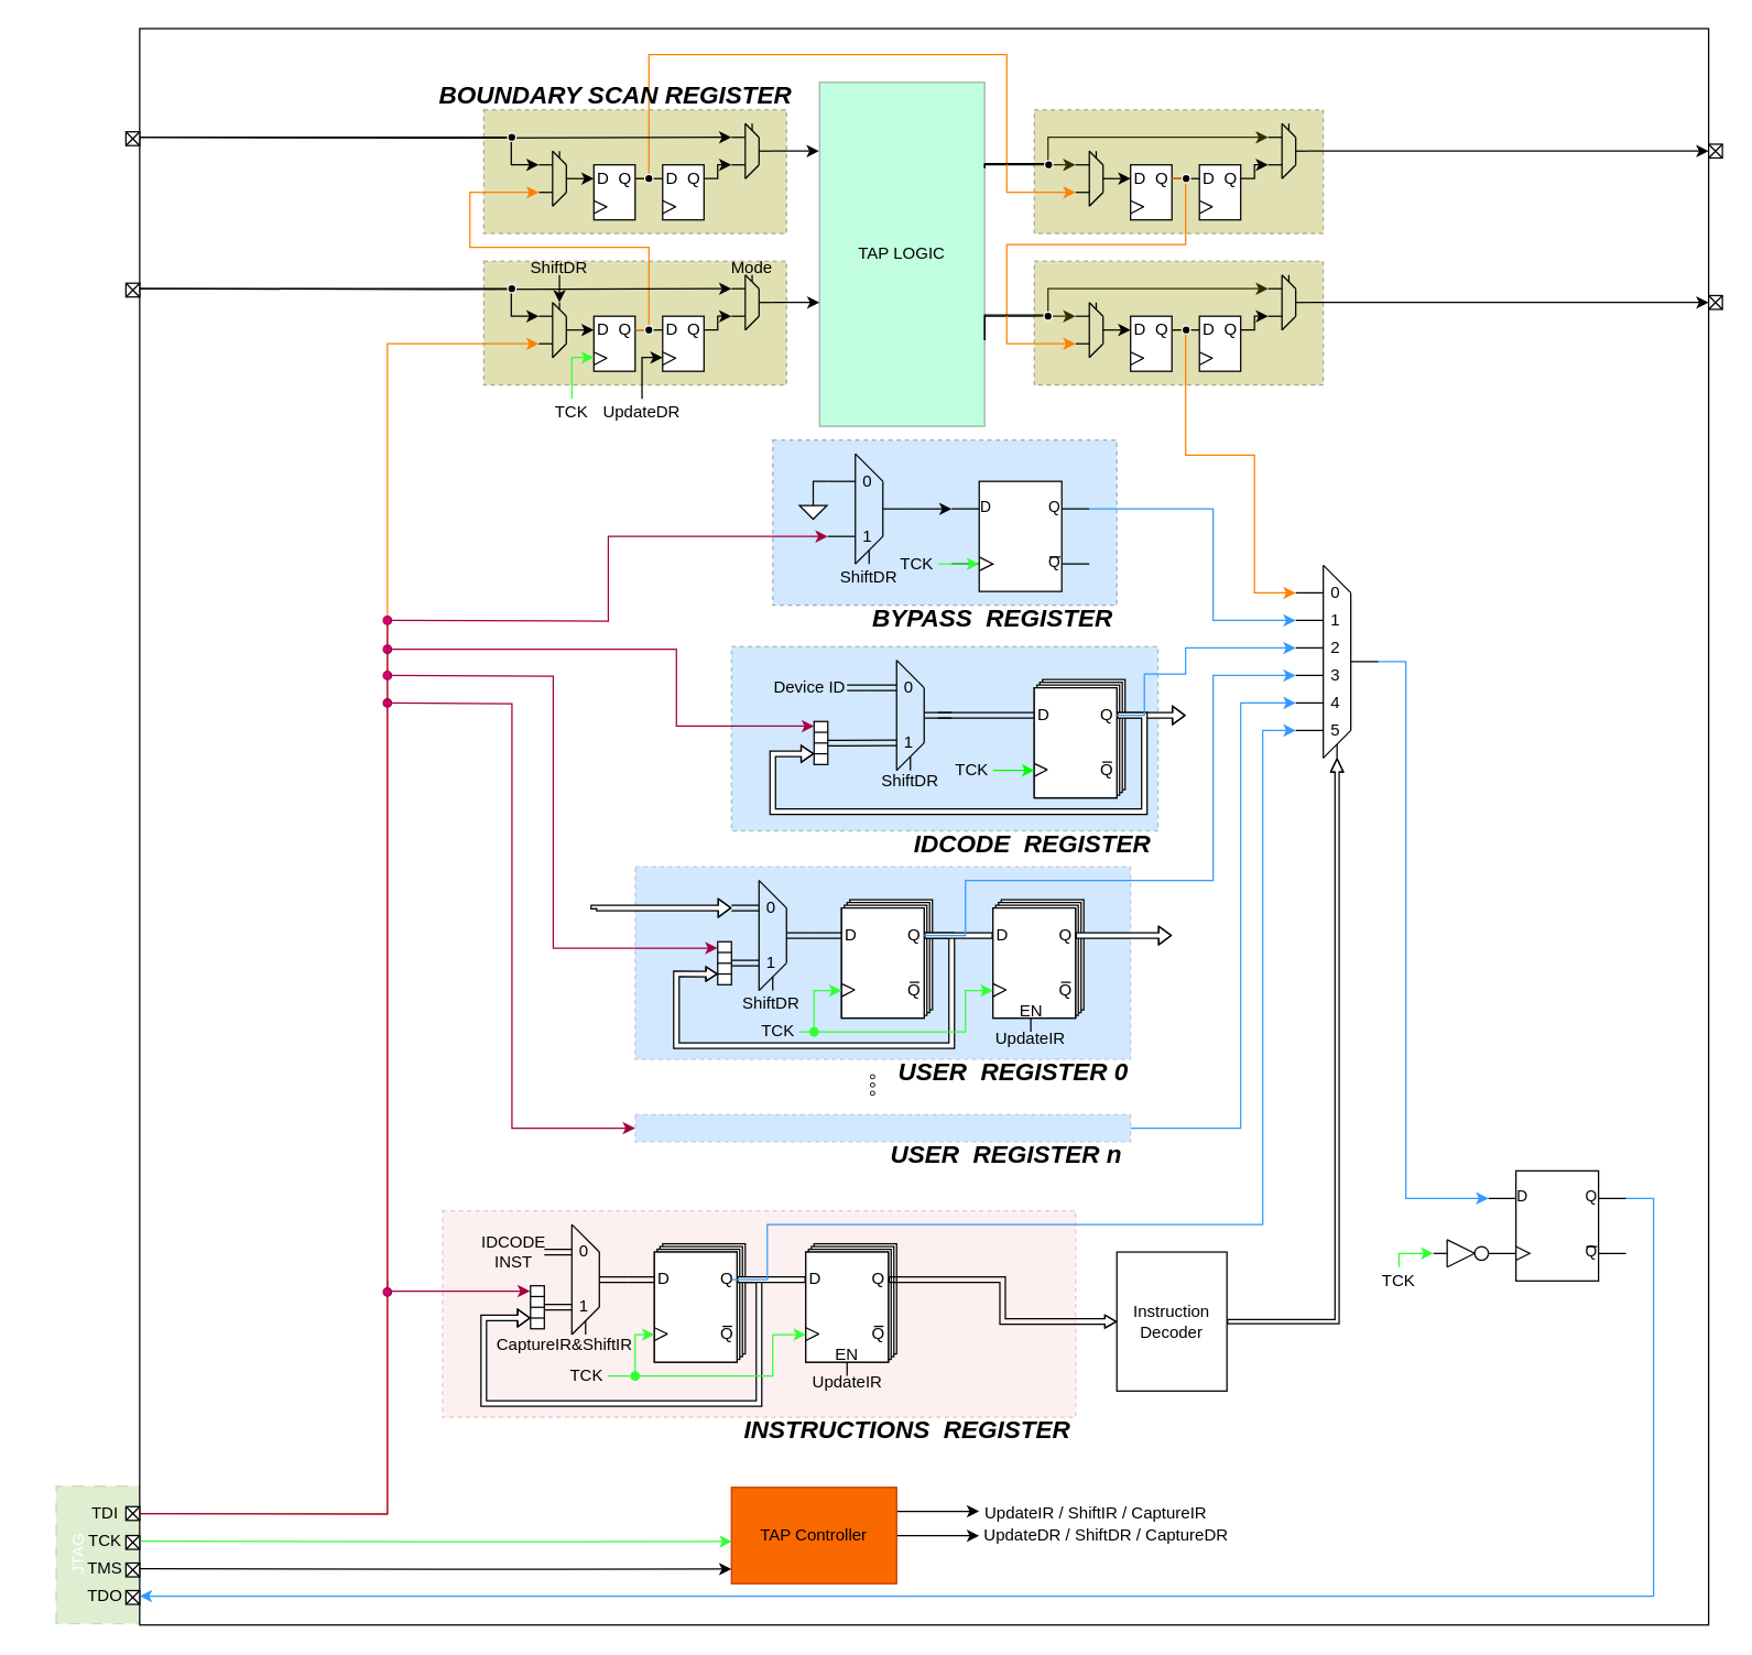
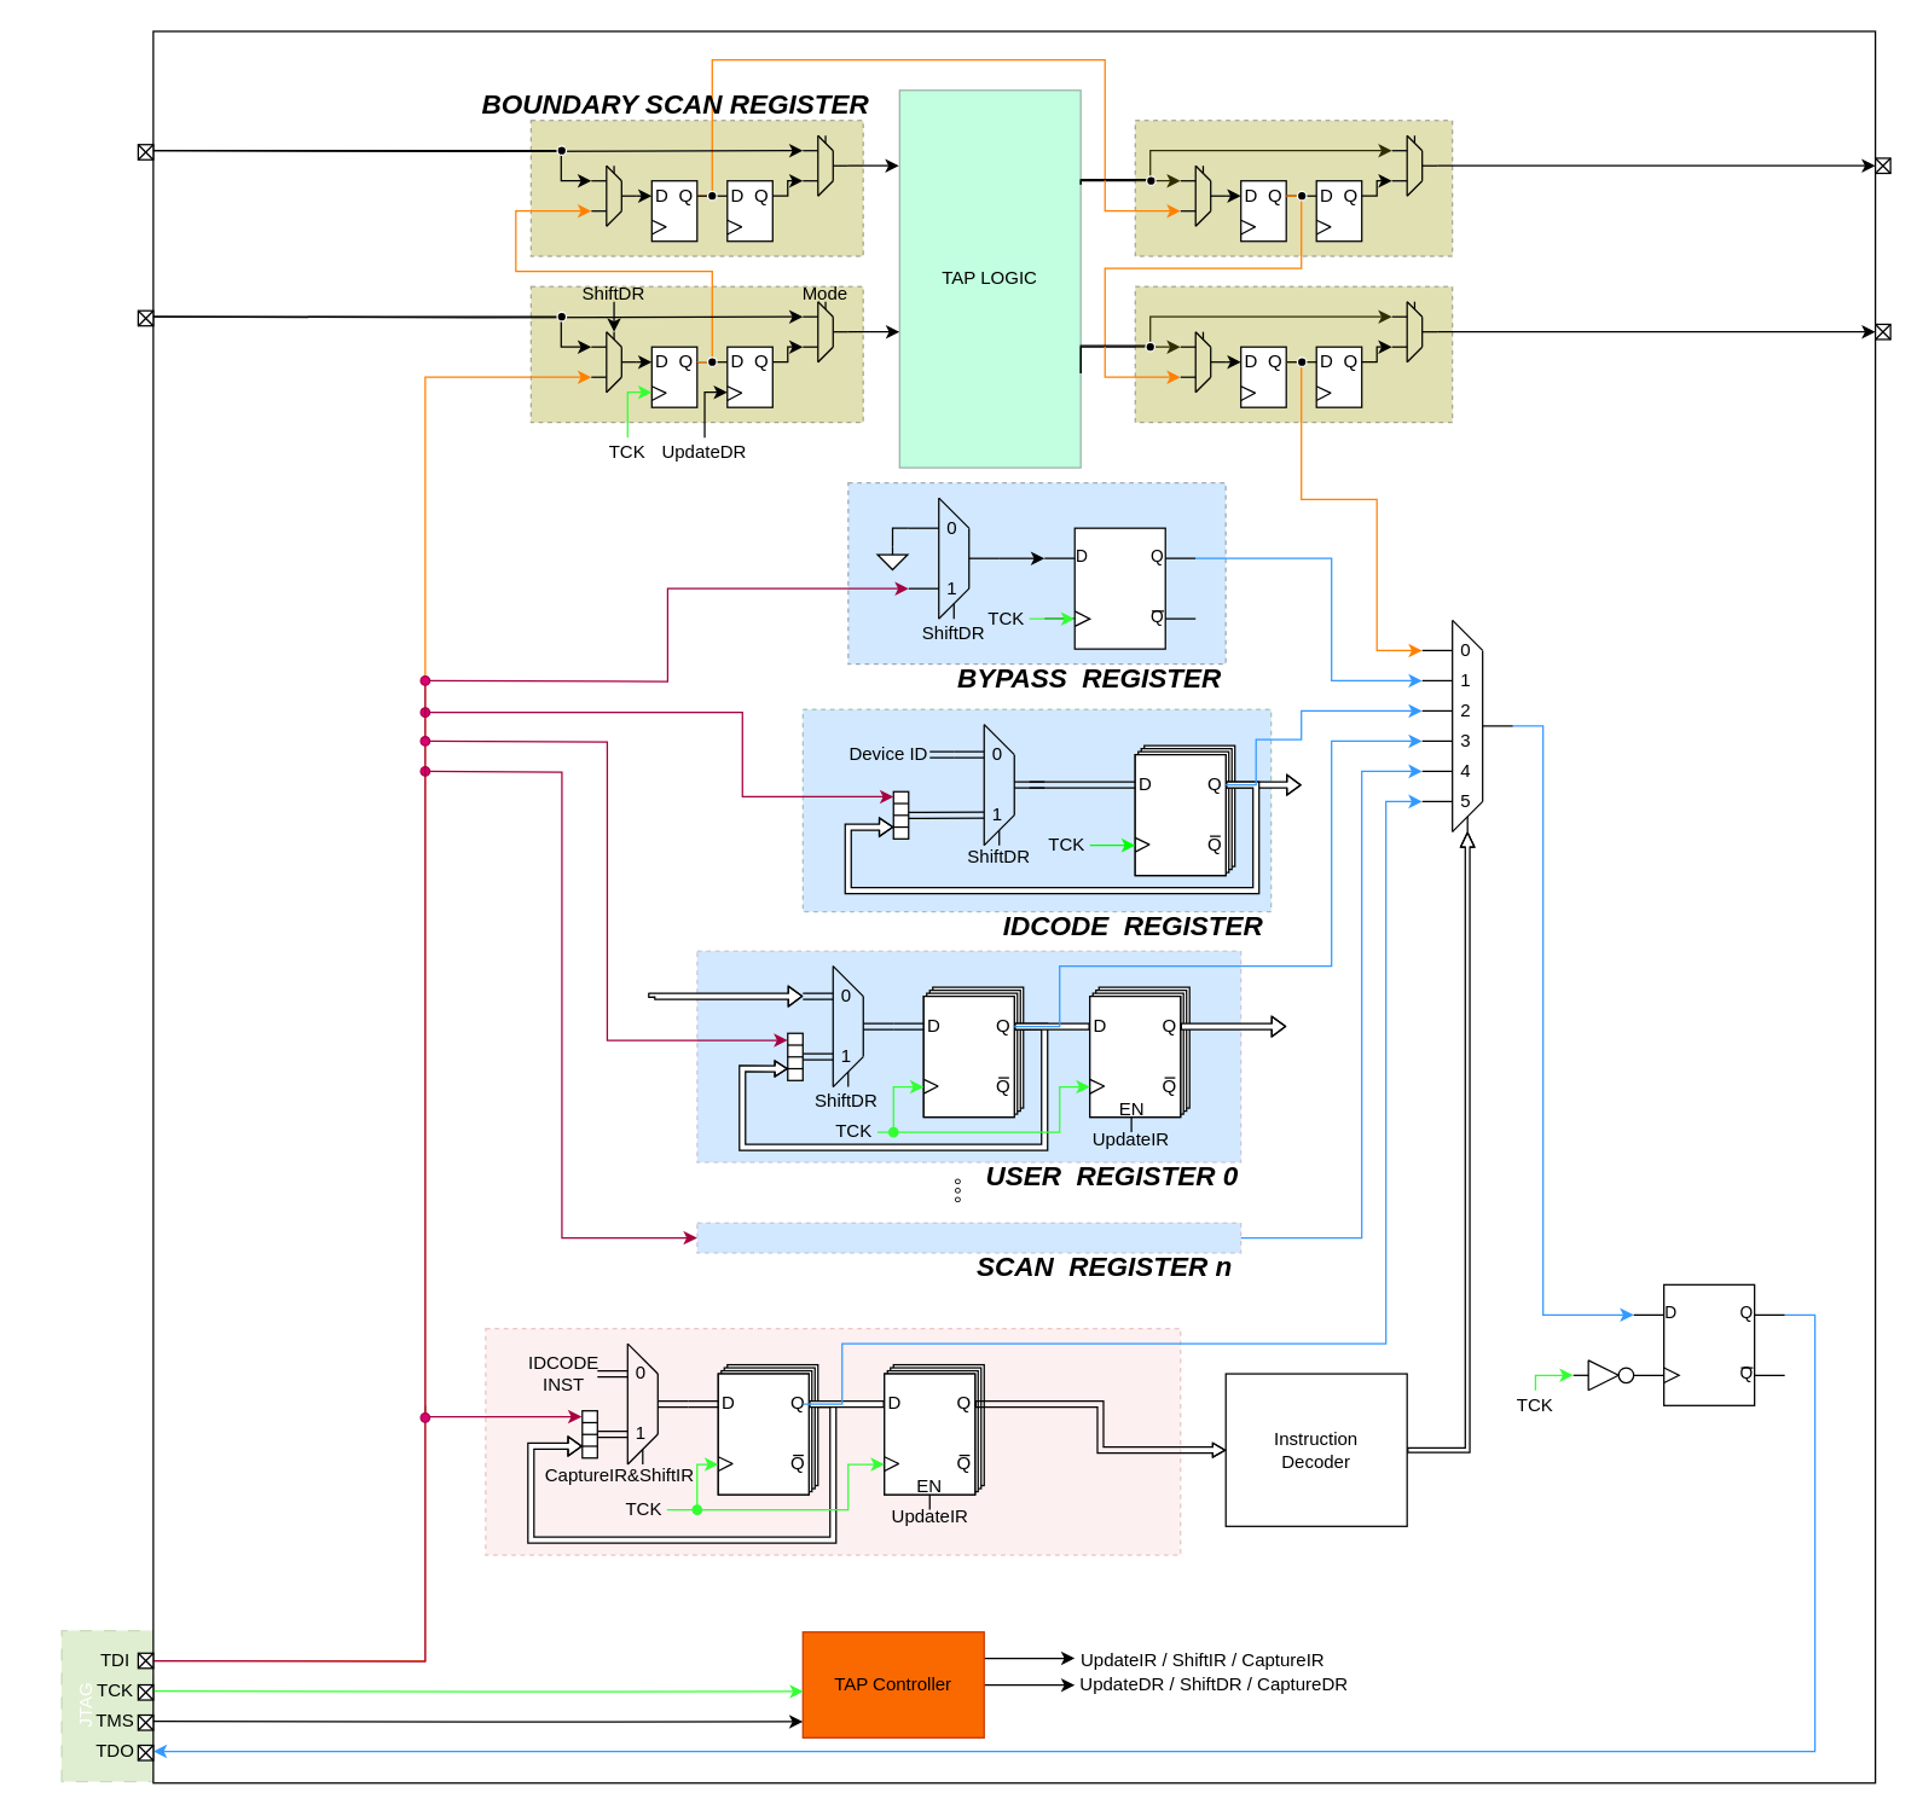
- <mxCell id="342" value="&lt;i&gt;&lt;font style=&quot;font-size: 18px;&quot;&gt;&lt;b&gt;USER&amp;nbsp; REGISTER n&lt;/b&gt;&lt;/font&gt;&lt;/i&gt;" style="text;strokeColor=none;align=center;fillColor=none;html=1;verticalAlign=middle;whiteSpace=wrap;rounded=0;" parent="1" vertex="1"><mxGeometry x="641" y="829" width="180" height="20" as="geometry" /></mxCell>
+ <mxCell id="342" value="&lt;i&gt;&lt;font style=&quot;font-size: 18px;&quot;&gt;&lt;b&gt;SCAN&amp;nbsp; REGISTER n&lt;/b&gt;&lt;/font&gt;&lt;/i&gt;" style="text;strokeColor=none;align=center;fillColor=none;html=1;verticalAlign=middle;whiteSpace=wrap;rounded=0;" parent="1" vertex="1"><mxGeometry x="641" y="829" width="180" height="20" as="geometry" /></mxCell>
- <mxCell id="170" value="Instruction&lt;div&gt;Decoder&lt;/div&gt;" style="rounded=0;whiteSpace=wrap;html=1;" parent="1" vertex="1"><mxGeometry x="811" y="909" width="80" height="101" as="geometry" /></mxCell>
+ <mxCell id="170" value="Instruction&lt;div&gt;Decoder&lt;/div&gt;" style="rounded=0;whiteSpace=wrap;html=1;" parent="1" vertex="1"><mxGeometry x="811" y="909" width="120" height="101" as="geometry" /></mxCell>
- <mxCell id="340" value="&lt;i&gt;&lt;font style=&quot;font-size: 18px;&quot;&gt;&lt;b&gt;INSTRUCTIONS&amp;nbsp; REGISTER&lt;/b&gt;&lt;/font&gt;&lt;/i&gt;" style="text;strokeColor=none;align=center;fillColor=none;html=1;verticalAlign=middle;whiteSpace=wrap;rounded=0;" parent="1" vertex="1"><mxGeometry x="537" y="1029" width="244" height="20" as="geometry" /></mxCell>
